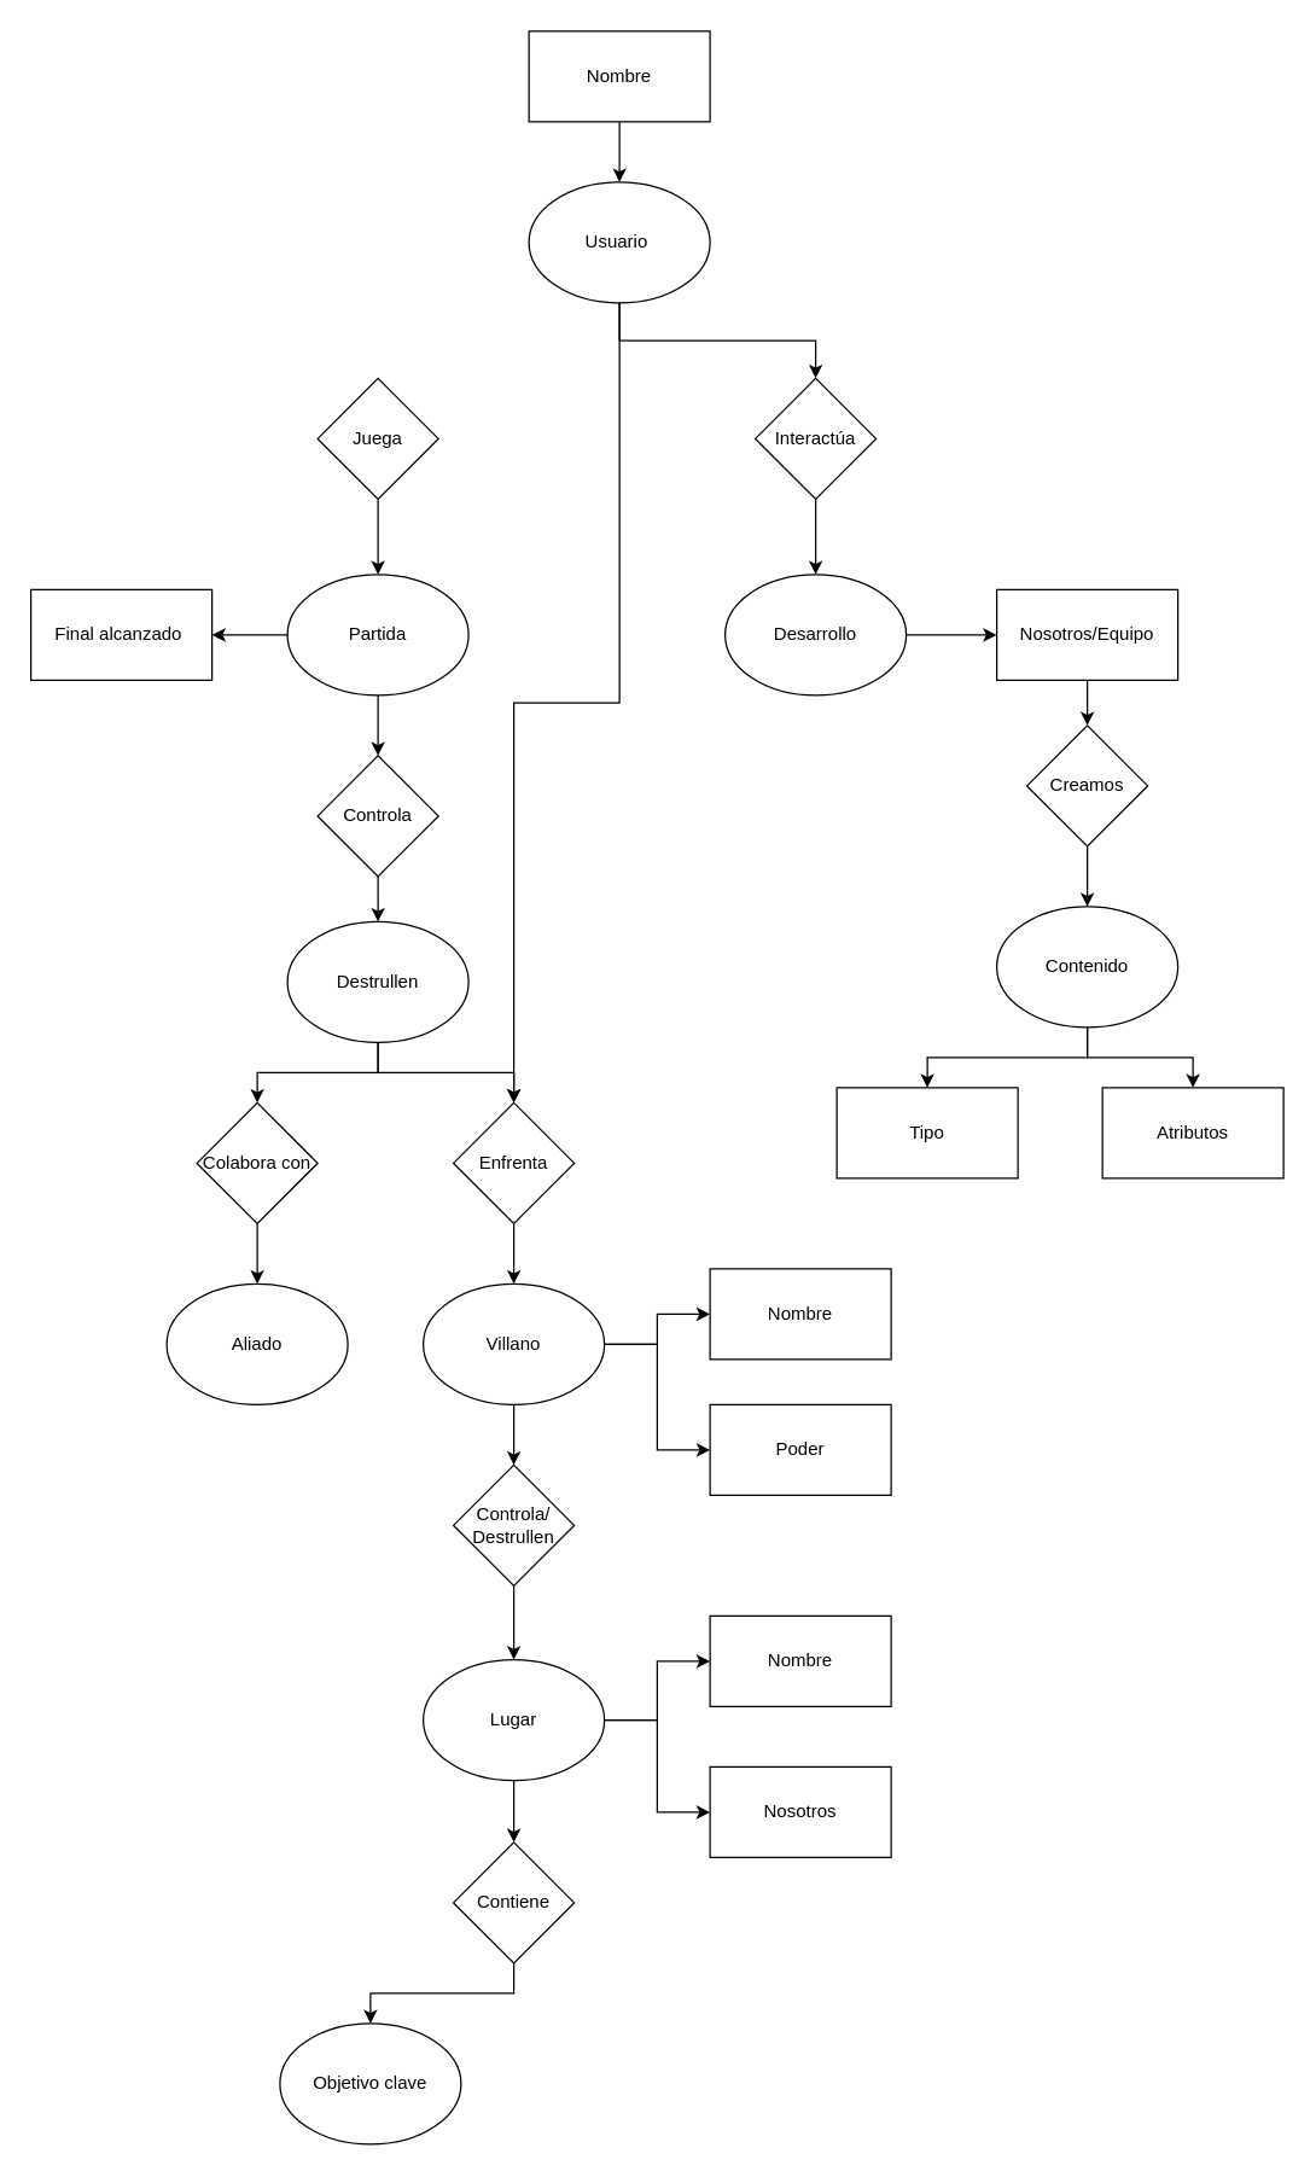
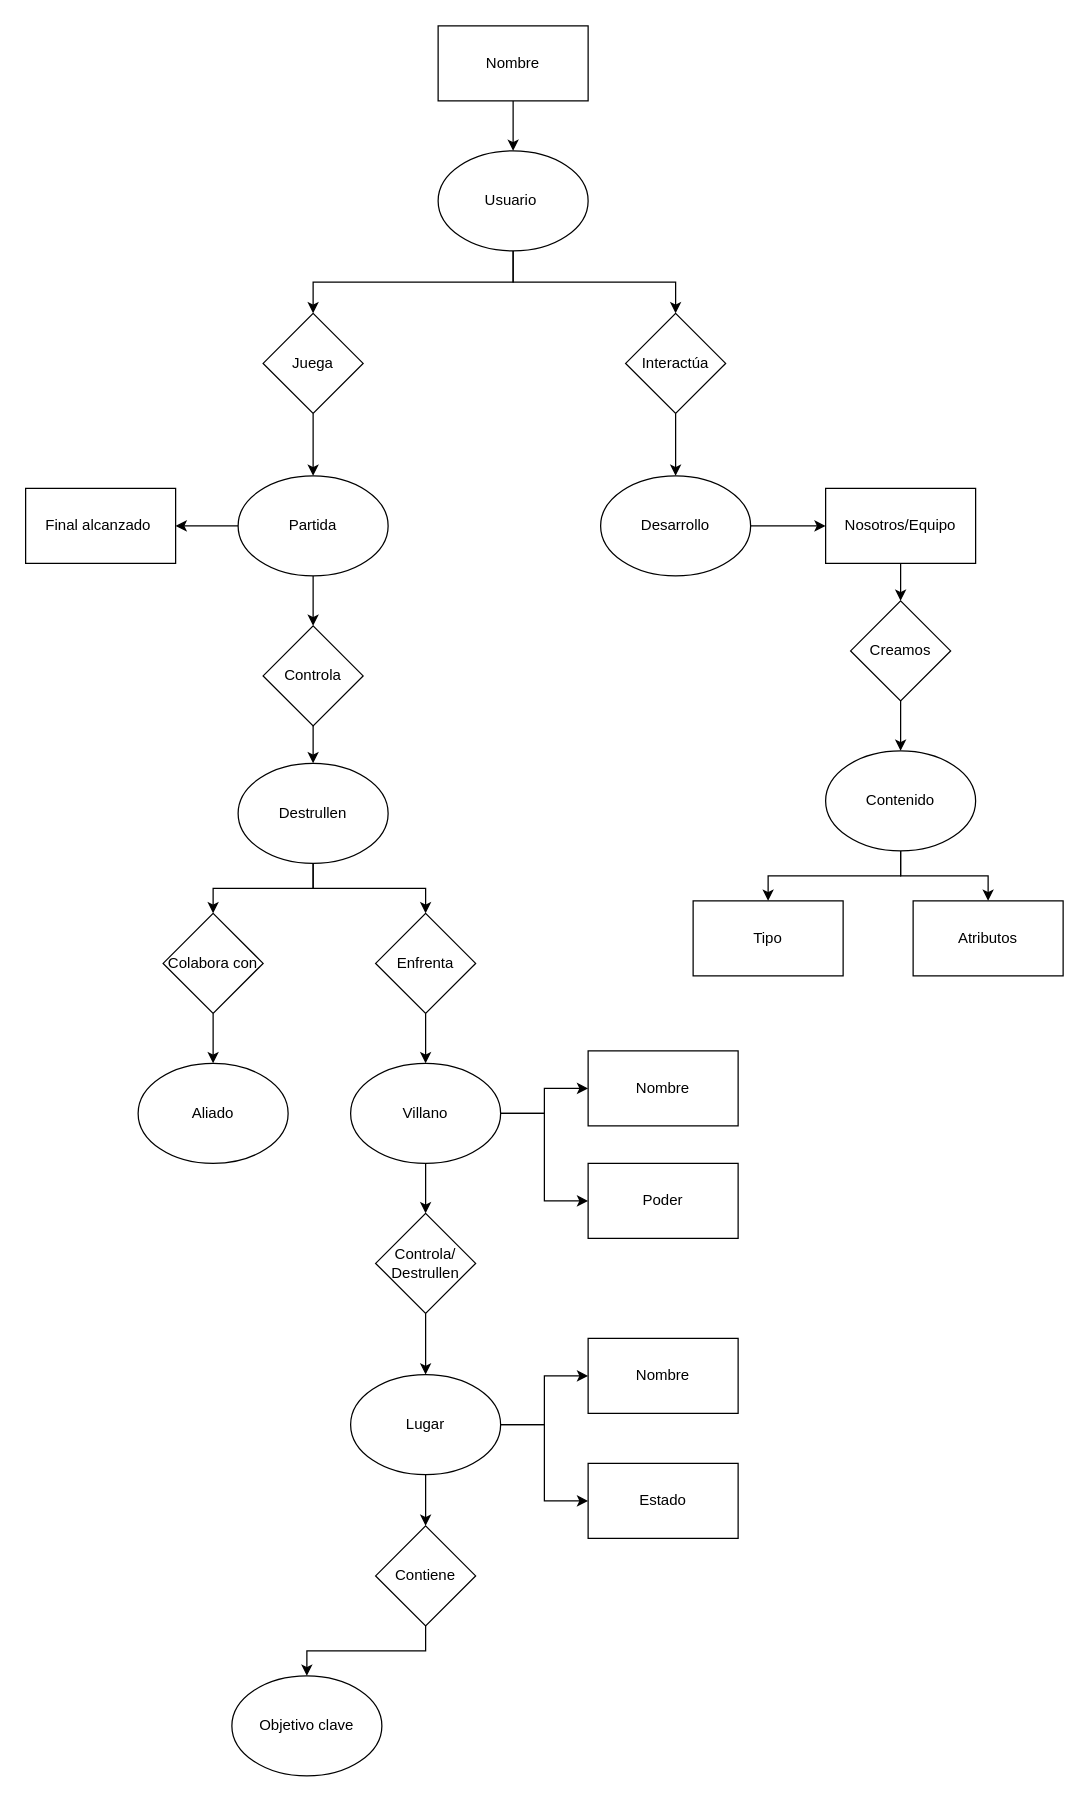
- <mxCell id="2" style="edgeStyle=orthogonalEdgeStyle;rounded=0;orthogonalLoop=1;jettySize=auto;html=1;exitX=0.5;exitY=1;exitDx=0;exitDy=0;" edge="1" parent="1" source="4" target="39"><mxGeometry relative="1" as="geometry" /></mxCell>
+ <mxCell id="2" style="edgeStyle=orthogonalEdgeStyle;rounded=0;orthogonalLoop=1;jettySize=auto;html=1;exitX=0.5;exitY=1;exitDx=0;exitDy=0;entryX=0.5;entryY=0;entryDx=0;entryDy=0;" edge="1" parent="1" source="4" target="11"><mxGeometry relative="1" as="geometry" /></mxCell>
- <mxCell id="49" value="Nosotros" style="rounded=0;whiteSpace=wrap;html=1;" vertex="1" parent="1"><mxGeometry x="470" y="1170" width="120" height="60" as="geometry" /></mxCell>
+ <mxCell id="49" value="Estado" style="rounded=0;whiteSpace=wrap;html=1;" vertex="1" parent="1"><mxGeometry x="470" y="1170" width="120" height="60" as="geometry" /></mxCell>
